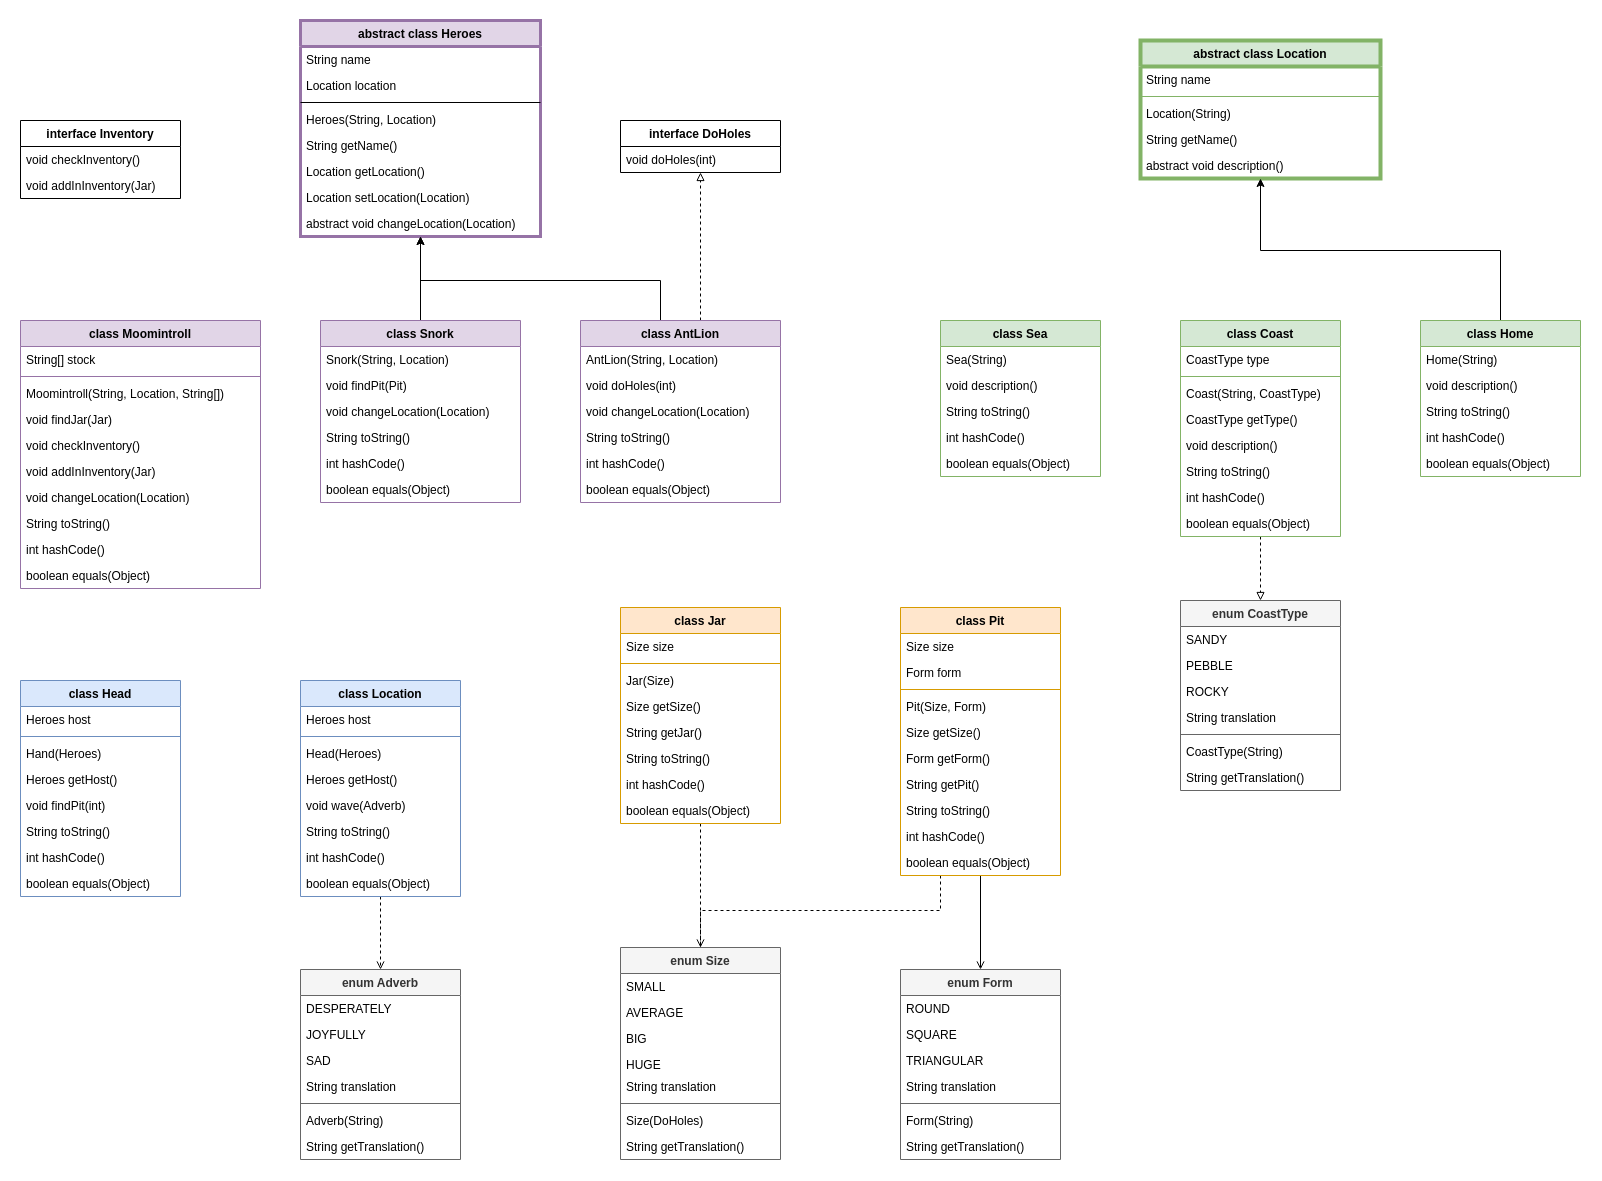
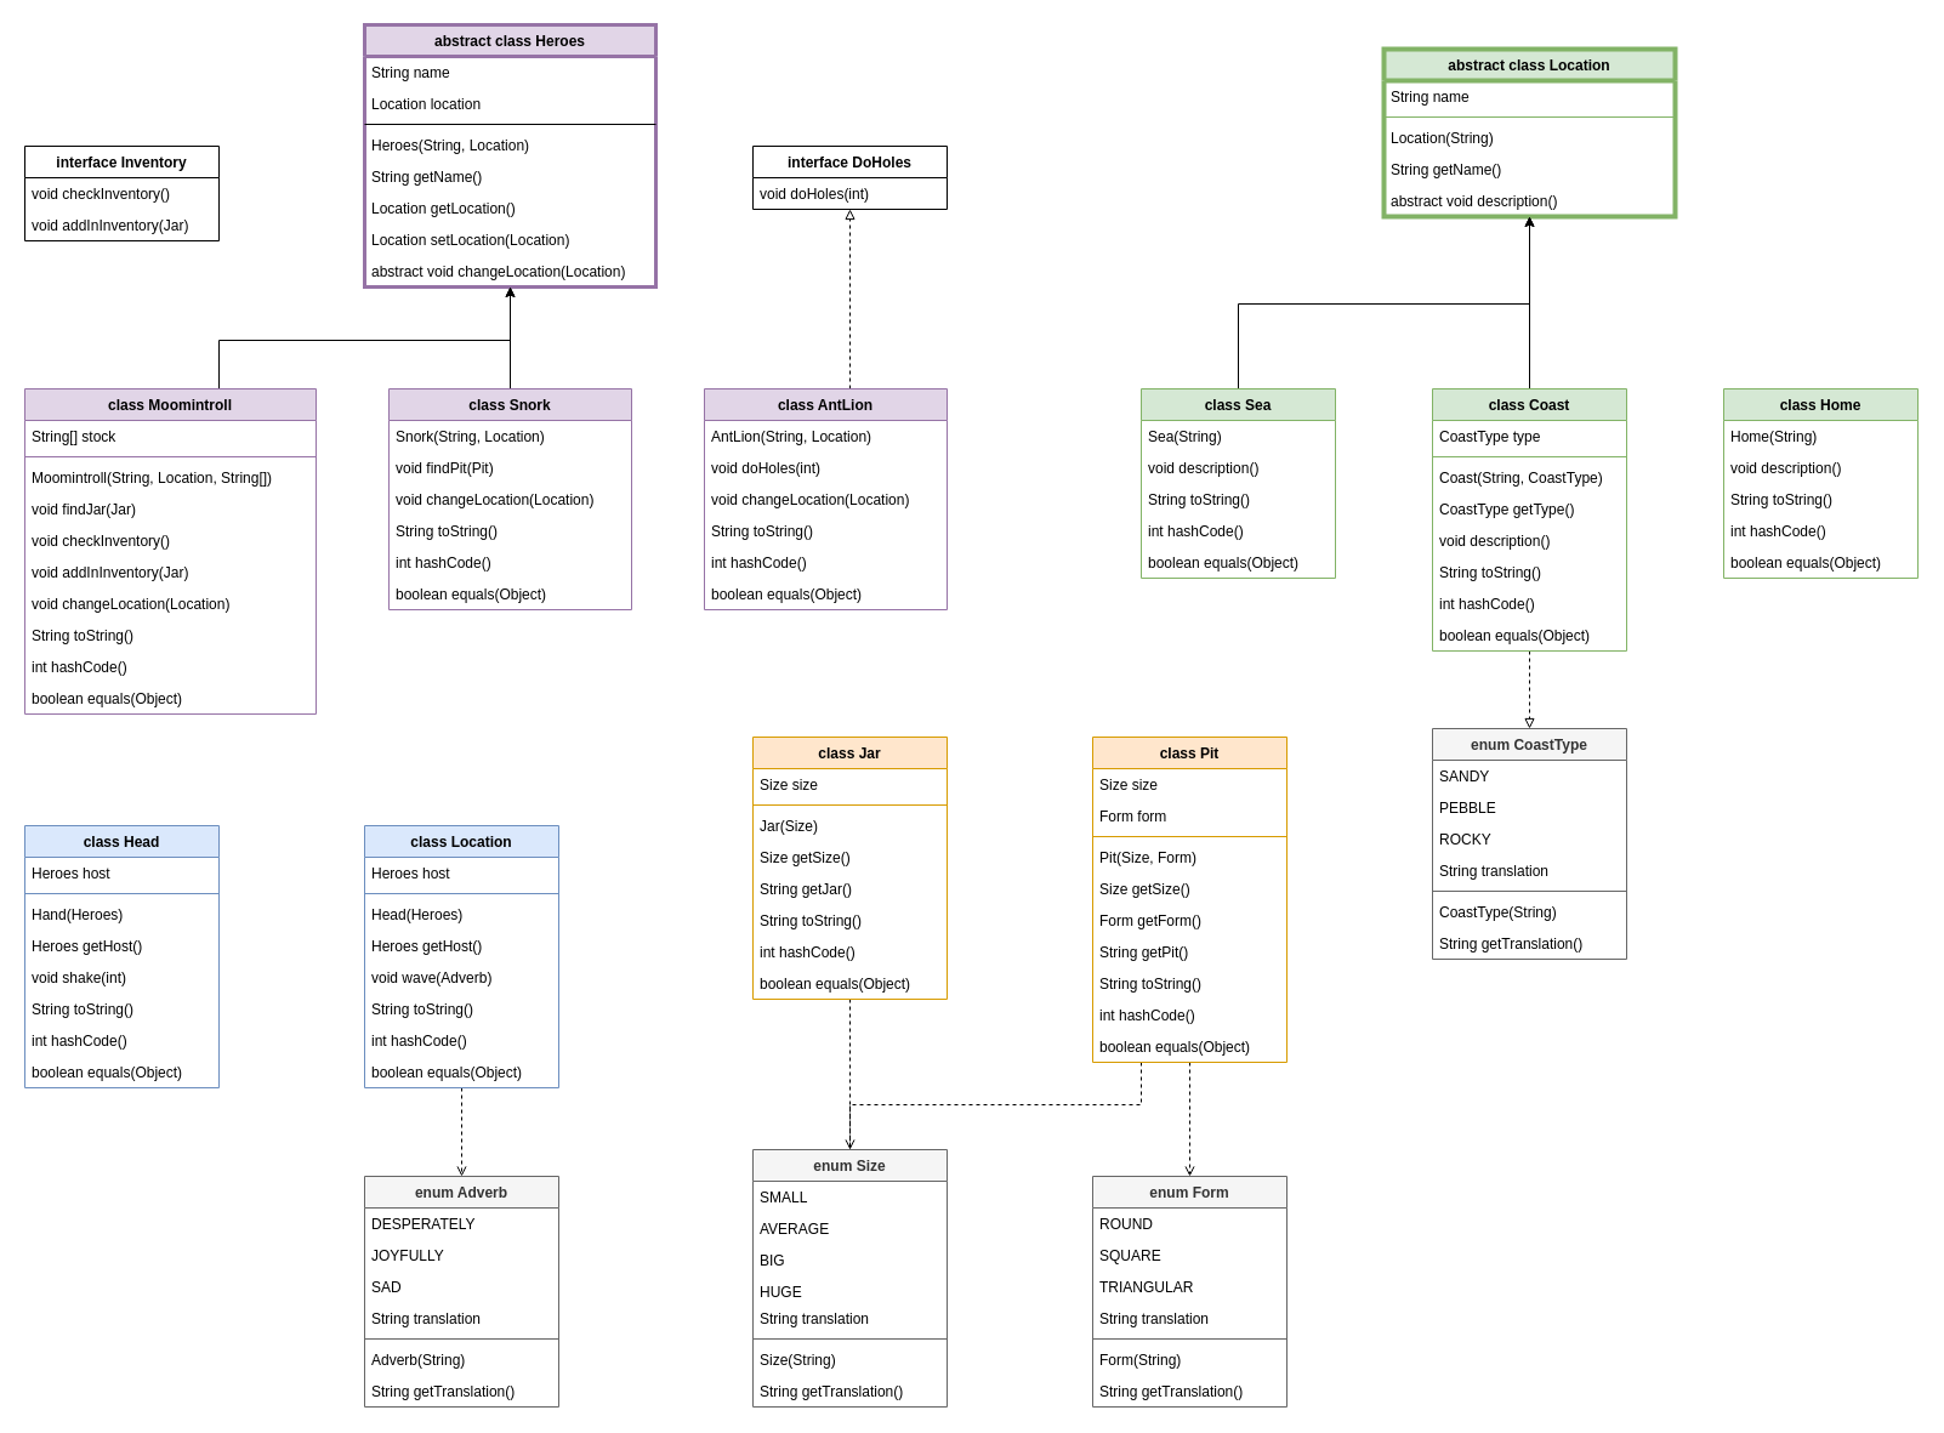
+ <mxCell id="46" style="edgeStyle=orthogonalEdgeStyle;rounded=0;orthogonalLoop=1;jettySize=auto;html=1;" edge="1" parent="1" source="47" target="40"><mxGeometry relative="1" as="geometry"><Array as="points"><mxPoint x="1020" y="250" /><mxPoint x="1260" y="250" /></Array></mxGeometry></mxCell>
- <mxCell id="53" style="edgeStyle=orthogonalEdgeStyle;rounded=0;orthogonalLoop=1;jettySize=auto;html=1;" edge="1" parent="1" source="54" target="40"><mxGeometry relative="1" as="geometry"><Array as="points"><mxPoint x="1500" y="250" /><mxPoint x="1260" y="250" /></Array></mxGeometry></mxCell>
+ <mxCell id="11" style="edgeStyle=orthogonalEdgeStyle;rounded=0;orthogonalLoop=1;jettySize=auto;html=1;" edge="1" parent="1" source="12" target="2"><mxGeometry relative="1" as="geometry"><Array as="points"><mxPoint x="180" y="280" /><mxPoint x="420" y="280" /></Array></mxGeometry></mxCell>
- <mxCell id="31" style="edgeStyle=orthogonalEdgeStyle;rounded=0;orthogonalLoop=1;jettySize=auto;html=1;" edge="1" parent="1" source="33" target="2"><mxGeometry relative="1" as="geometry"><Array as="points"><mxPoint x="660" y="280" /><mxPoint x="420" y="280" /></Array></mxGeometry></mxCell>
+ <mxCell id="60" style="edgeStyle=orthogonalEdgeStyle;rounded=0;orthogonalLoop=1;jettySize=auto;html=1;" edge="1" parent="1" source="62" target="40"><mxGeometry relative="1" as="geometry" /></mxCell>
- <mxCell id="86" value="void findPit(int)" style="text;align=left;verticalAlign=top;spacingLeft=4;spacingRight=4;overflow=hidden;rotatable=0;points=[[0,0.5],[1,0.5]];portConstraint=eastwest;" vertex="1" parent="81"><mxGeometry y="112" width="160" height="26" as="geometry" /></mxCell>
+ <mxCell id="86" value="void shake(int)" style="text;align=left;verticalAlign=top;spacingLeft=4;spacingRight=4;overflow=hidden;rotatable=0;points=[[0,0.5],[1,0.5]];portConstraint=eastwest;" vertex="1" parent="81"><mxGeometry y="112" width="160" height="26" as="geometry" /></mxCell>
- <mxCell id="117" style="edgeStyle=orthogonalEdgeStyle;rounded=0;orthogonalLoop=1;jettySize=auto;html=1;entryX=0.5;entryY=0;entryDx=0;entryDy=0;dashed=0;endArrow=open;endFill=0;" edge="1" parent="1" source="118" target="138"><mxGeometry relative="1" as="geometry" /></mxCell>
+ <mxCell id="117" style="edgeStyle=orthogonalEdgeStyle;rounded=0;orthogonalLoop=1;jettySize=auto;html=1;entryX=0.5;entryY=0;entryDx=0;entryDy=0;dashed=1;endArrow=open;endFill=0;" edge="1" parent="1" source="118" target="138"><mxGeometry relative="1" as="geometry" /></mxCell>
- <mxCell id="136" value="Size(DoHoles)" style="text;align=left;verticalAlign=top;spacingLeft=4;spacingRight=4;overflow=hidden;rotatable=0;points=[[0,0.5],[1,0.5]];portConstraint=eastwest;" vertex="1" parent="129"><mxGeometry y="160" width="160" height="26" as="geometry" /></mxCell>
+ <mxCell id="136" value="Size(String)" style="text;align=left;verticalAlign=top;spacingLeft=4;spacingRight=4;overflow=hidden;rotatable=0;points=[[0,0.5],[1,0.5]];portConstraint=eastwest;" vertex="1" parent="129"><mxGeometry y="160" width="160" height="26" as="geometry" /></mxCell>
